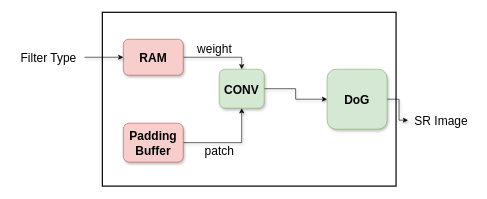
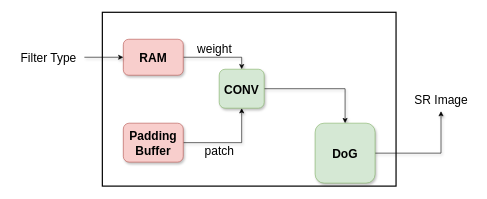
- <mxCell id="12" value="&lt;b&gt;&lt;font style=&quot;font-size: 20px;&quot;&gt;DoG&lt;/font&gt;&lt;/b&gt;" style="rounded=1;whiteSpace=wrap;html=1;fillColor=#d5e8d4;strokeColor=#82b366;shadow=1;" vertex="1" parent="1"><mxGeometry x="545" y="115" width="100" height="100" as="geometry" /></mxCell>
+ <mxCell id="12" value="&lt;b&gt;&lt;font style=&quot;font-size: 20px;&quot;&gt;DoG&lt;/font&gt;&lt;/b&gt;" style="rounded=1;whiteSpace=wrap;html=1;fillColor=#d5e8d4;strokeColor=#82b366;shadow=1;" vertex="1" parent="1"><mxGeometry x="525" y="205" width="100" height="100" as="geometry" /></mxCell>
- <mxCell id="15" value="SR Image" style="text;html=1;align=center;verticalAlign=middle;resizable=0;points=[];autosize=1;strokeColor=none;fillColor=none;fontSize=20;" vertex="1" parent="1"><mxGeometry x="680" y="180" width="110" height="40" as="geometry" /></mxCell>
+ <mxCell id="15" value="SR Image" style="text;html=1;align=center;verticalAlign=middle;resizable=0;points=[];autosize=1;strokeColor=none;fillColor=none;fontSize=20;" vertex="1" parent="1"><mxGeometry x="680" y="145" width="110" height="40" as="geometry" /></mxCell>
